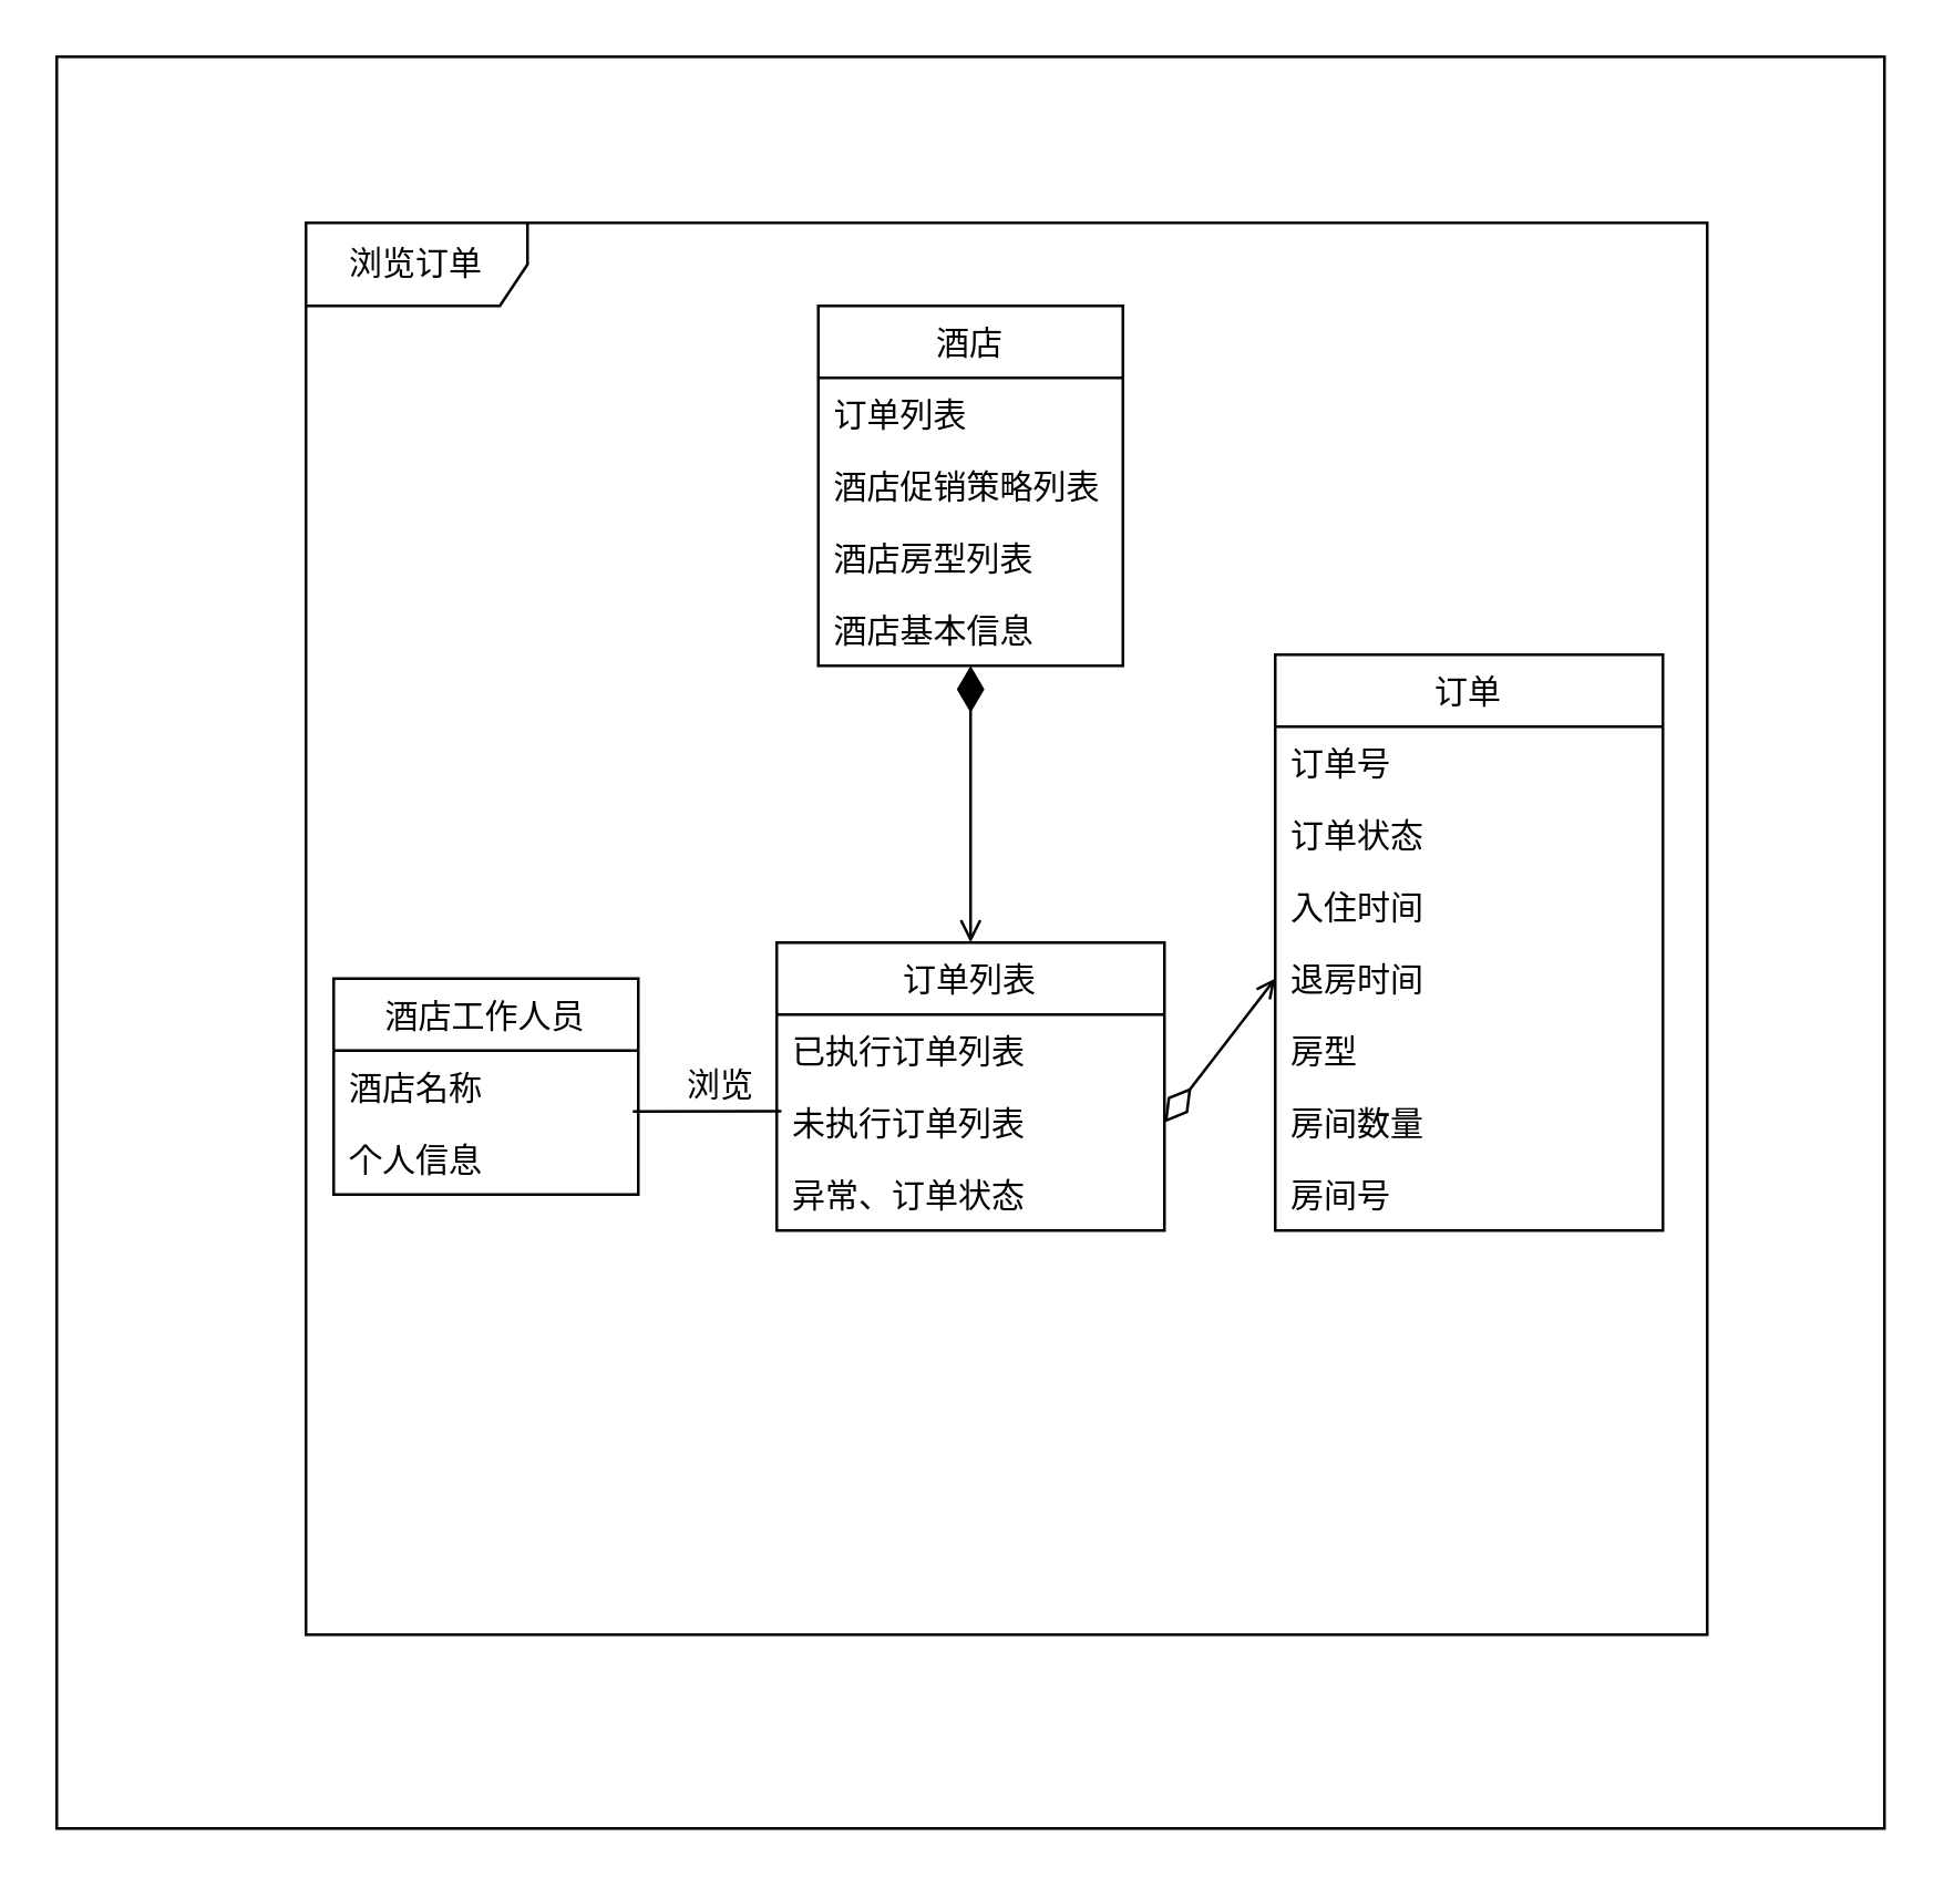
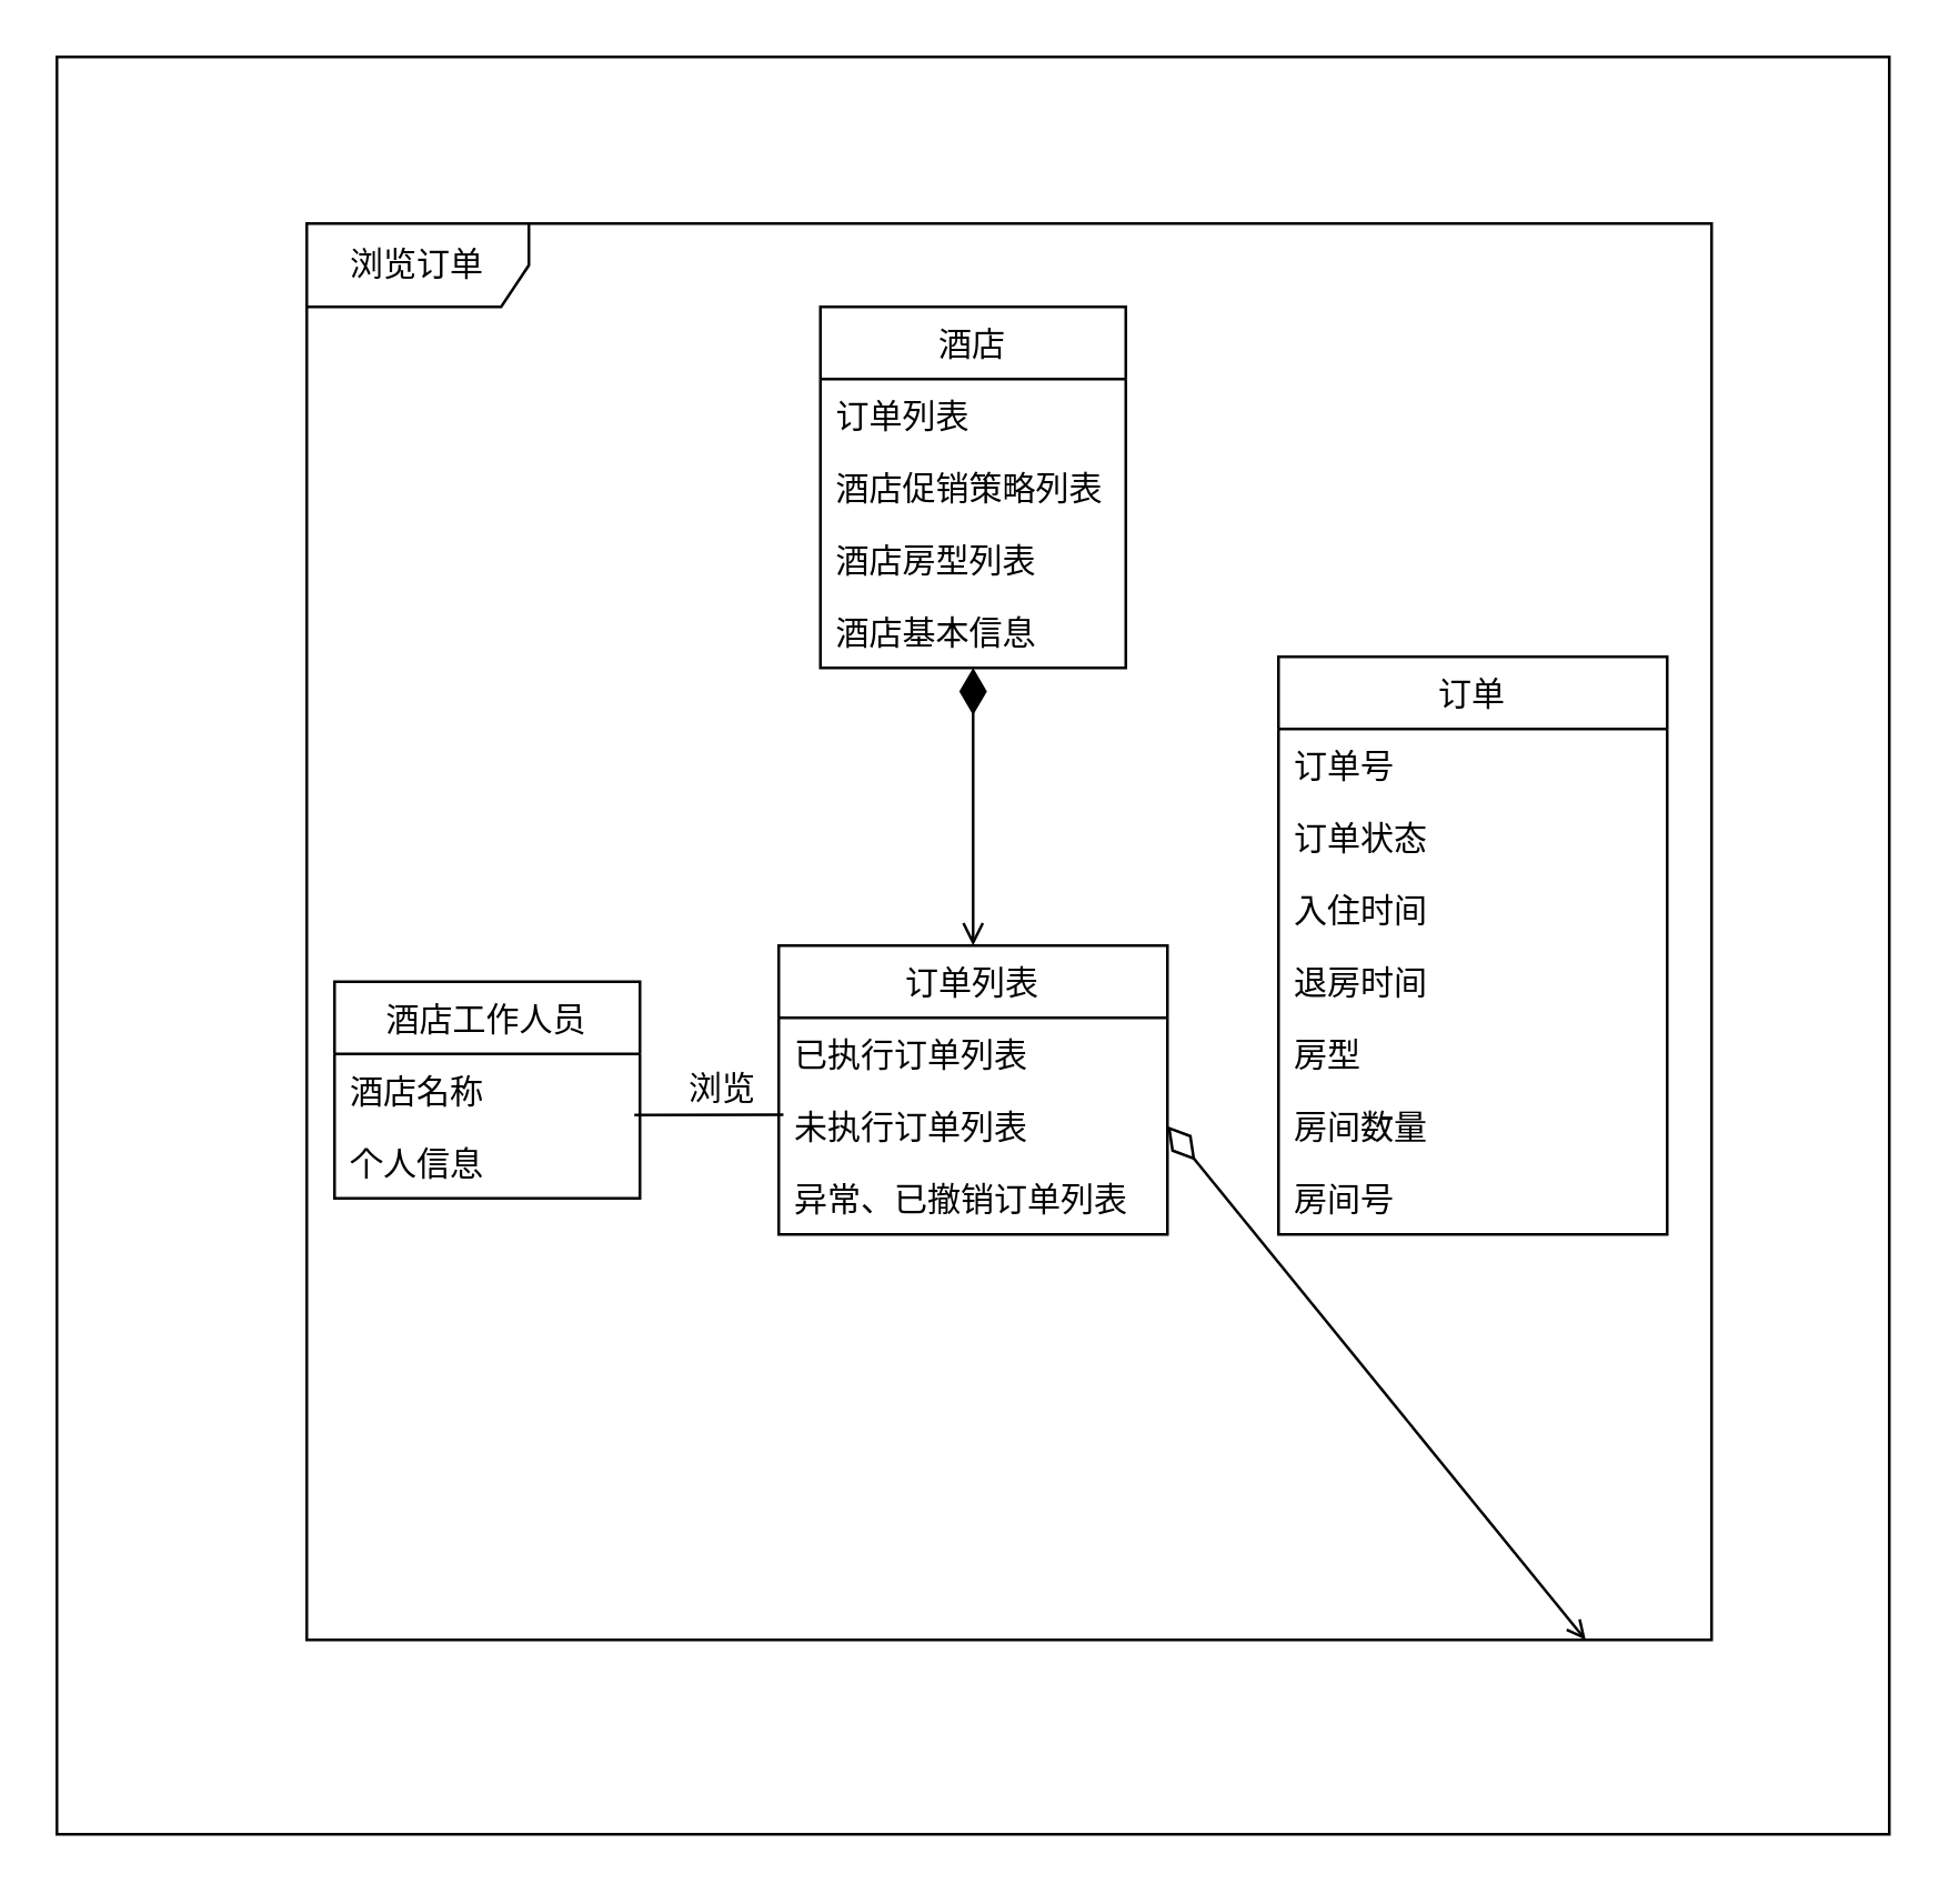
- <mxCell id="27" value="" style="endArrow=open;html=1;exitX=1;exitY=0.5;exitDx=0;exitDy=0;entryX=0;entryY=0.5;entryDx=0;entryDy=0;startArrow=diamondThin;startFill=0;endFill=0;endSize=5;startSize=13;" edge="1" parent="1" source="19" target="13"><mxGeometry width="50" height="50" relative="1" as="geometry"><mxPoint x="340" y="380" as="sourcePoint" /><mxPoint x="390" y="330" as="targetPoint" /></mxGeometry></mxCell>
+ <mxCell id="27" value="" style="endArrow=open;html=1;exitX=1;exitY=0.5;exitDx=0;exitDy=0;startArrow=diamondThin;startFill=0;endFill=0;endSize=5;startSize=13;" edge="1" parent="1" source="19" target="3"><mxGeometry width="50" height="50" relative="1" as="geometry"><mxPoint x="340" y="380" as="sourcePoint" /><mxPoint x="390" y="330" as="targetPoint" /></mxGeometry></mxCell>
- <mxCell id="20" value="异常、订单状态" style="text;strokeColor=none;fillColor=none;align=left;verticalAlign=top;spacingLeft=4;spacingRight=4;overflow=hidden;rotatable=0;points=[[0,0.5],[1,0.5]];portConstraint=eastwest;" vertex="1" parent="17"><mxGeometry y="78" width="140" height="26" as="geometry" /></mxCell>
+ <mxCell id="20" value="异常、已撤销订单列表" style="text;strokeColor=none;fillColor=none;align=left;verticalAlign=top;spacingLeft=4;spacingRight=4;overflow=hidden;rotatable=0;points=[[0,0.5],[1,0.5]];portConstraint=eastwest;" vertex="1" parent="17"><mxGeometry y="78" width="140" height="26" as="geometry" /></mxCell>
